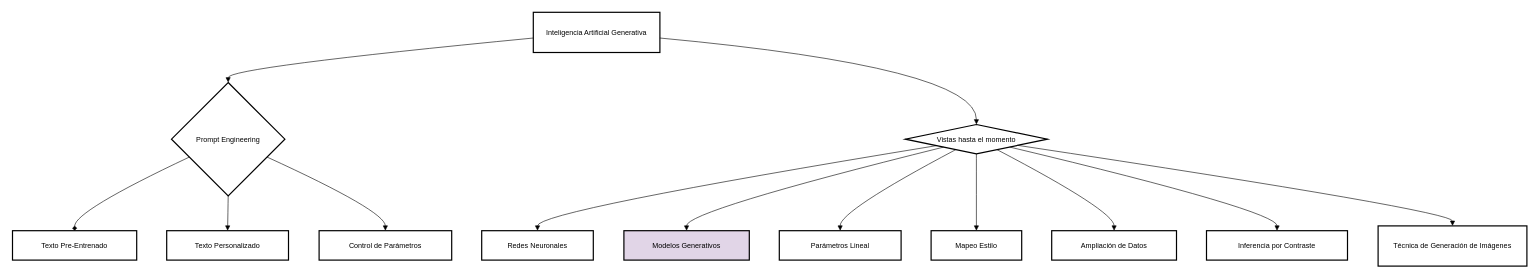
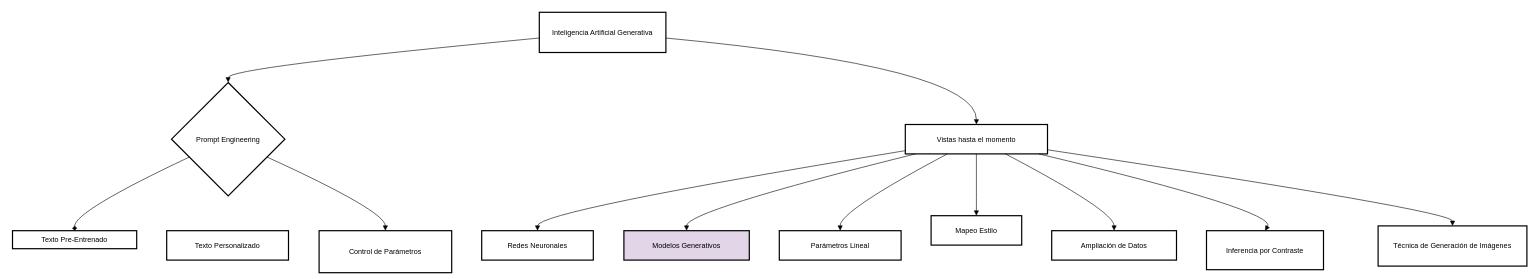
- <mxCell id="2" value="Inteligencia Artificial Generativa" style="whiteSpace=wrap;strokeWidth=2;" vertex="1" parent="1"><mxGeometry x="888" y="20" width="211" height="67" as="geometry" /></mxCell>
+ <mxCell id="2" value="Inteligencia Artificial Generativa" style="whiteSpace=wrap;strokeWidth=2;" vertex="1" parent="1"><mxGeometry x="898" y="20" width="211" height="67" as="geometry" /></mxCell>
- <mxCell id="7" value="Vistas hasta el momento" style="rhombus;whiteSpace=wrap;strokeWidth=2;" vertex="1" parent="1"><mxGeometry x="1508" y="207" width="237" height="49" as="geometry" /></mxCell>
+ <mxCell id="7" value="Vistas hasta el momento" style="whiteSpace=wrap;strokeWidth=2;" vertex="1" parent="1"><mxGeometry x="1508" y="207" width="237" height="49" as="geometry" /></mxCell>
- <mxCell id="17" value="" style="curved=1;startArrow=none;endArrow=block;exitX=0.5;exitY=1;entryX=0.5;entryY=0.01;" edge="1" parent="1" source="3" target="5"><mxGeometry relative="1" as="geometry"><Array as="points" /></mxGeometry></mxCell>
- <mxCell id="4" value="Texto Pre-Entrenado" style="whiteSpace=wrap;strokeWidth=2;" vertex="1" parent="1"><mxGeometry x="20" y="384" width="207" height="49" as="geometry" /></mxCell>
+ <mxCell id="4" value="Texto Pre-Entrenado" style="whiteSpace=wrap;strokeWidth=2;" vertex="1" parent="1"><mxGeometry x="20" y="384" width="207" height="30" as="geometry" /></mxCell>
- <mxCell id="6" value="Control de Parámetros" style="whiteSpace=wrap;strokeWidth=2;" vertex="1" parent="1"><mxGeometry x="531" y="384" width="221" height="49" as="geometry" /></mxCell>
+ <mxCell id="6" value="Control de Parámetros" style="whiteSpace=wrap;strokeWidth=2;" vertex="1" parent="1"><mxGeometry x="531" y="384" width="221" height="70" as="geometry" /></mxCell>
- <mxCell id="11" value="Mapeo Estilo" style="whiteSpace=wrap;strokeWidth=2;" vertex="1" parent="1"><mxGeometry x="1551" y="384" width="151" height="49" as="geometry" /></mxCell>
+ <mxCell id="11" value="Mapeo Estilo" style="whiteSpace=wrap;strokeWidth=2;" vertex="1" parent="1"><mxGeometry x="1551" y="359" width="151" height="49" as="geometry" /></mxCell>
- <mxCell id="13" value="Inferencia por Contraste" style="whiteSpace=wrap;strokeWidth=2;" vertex="1" parent="1"><mxGeometry x="2010" y="384" width="235" height="49" as="geometry" /></mxCell>
+ <mxCell id="13" value="Inferencia por Contraste" style="whiteSpace=wrap;strokeWidth=2;" vertex="1" parent="1"><mxGeometry x="2010" y="384" width="195" height="65" as="geometry" /></mxCell>
